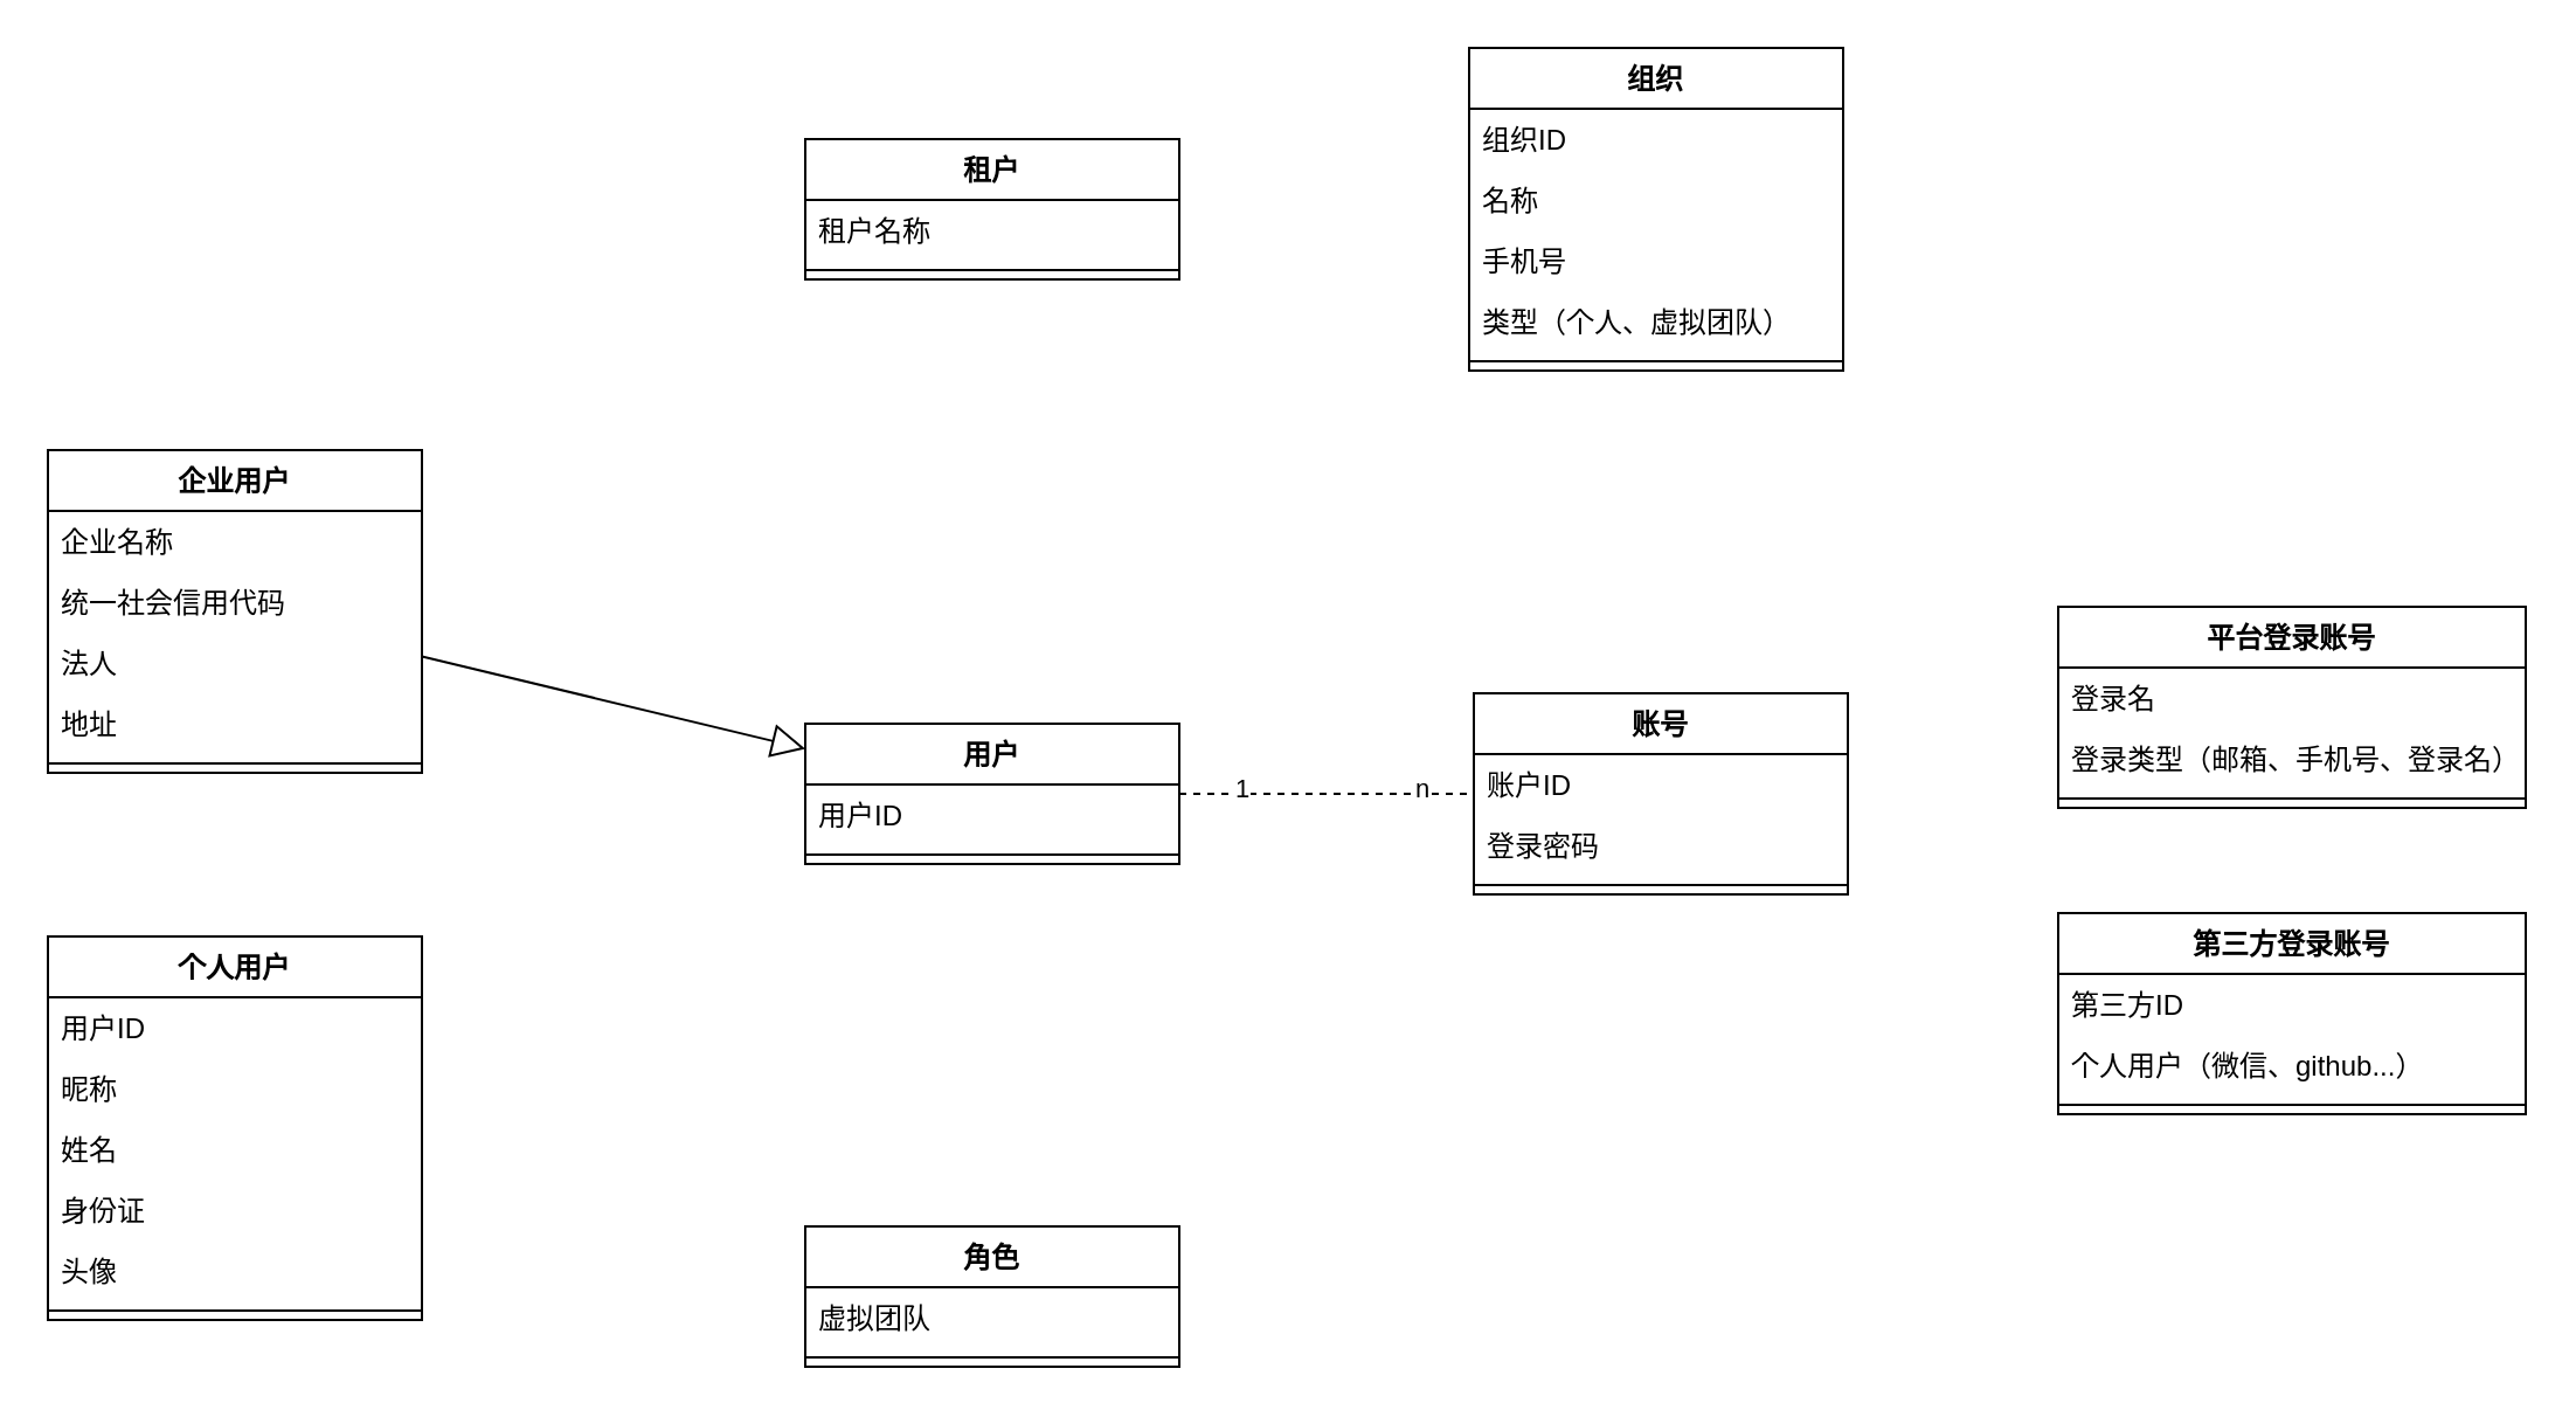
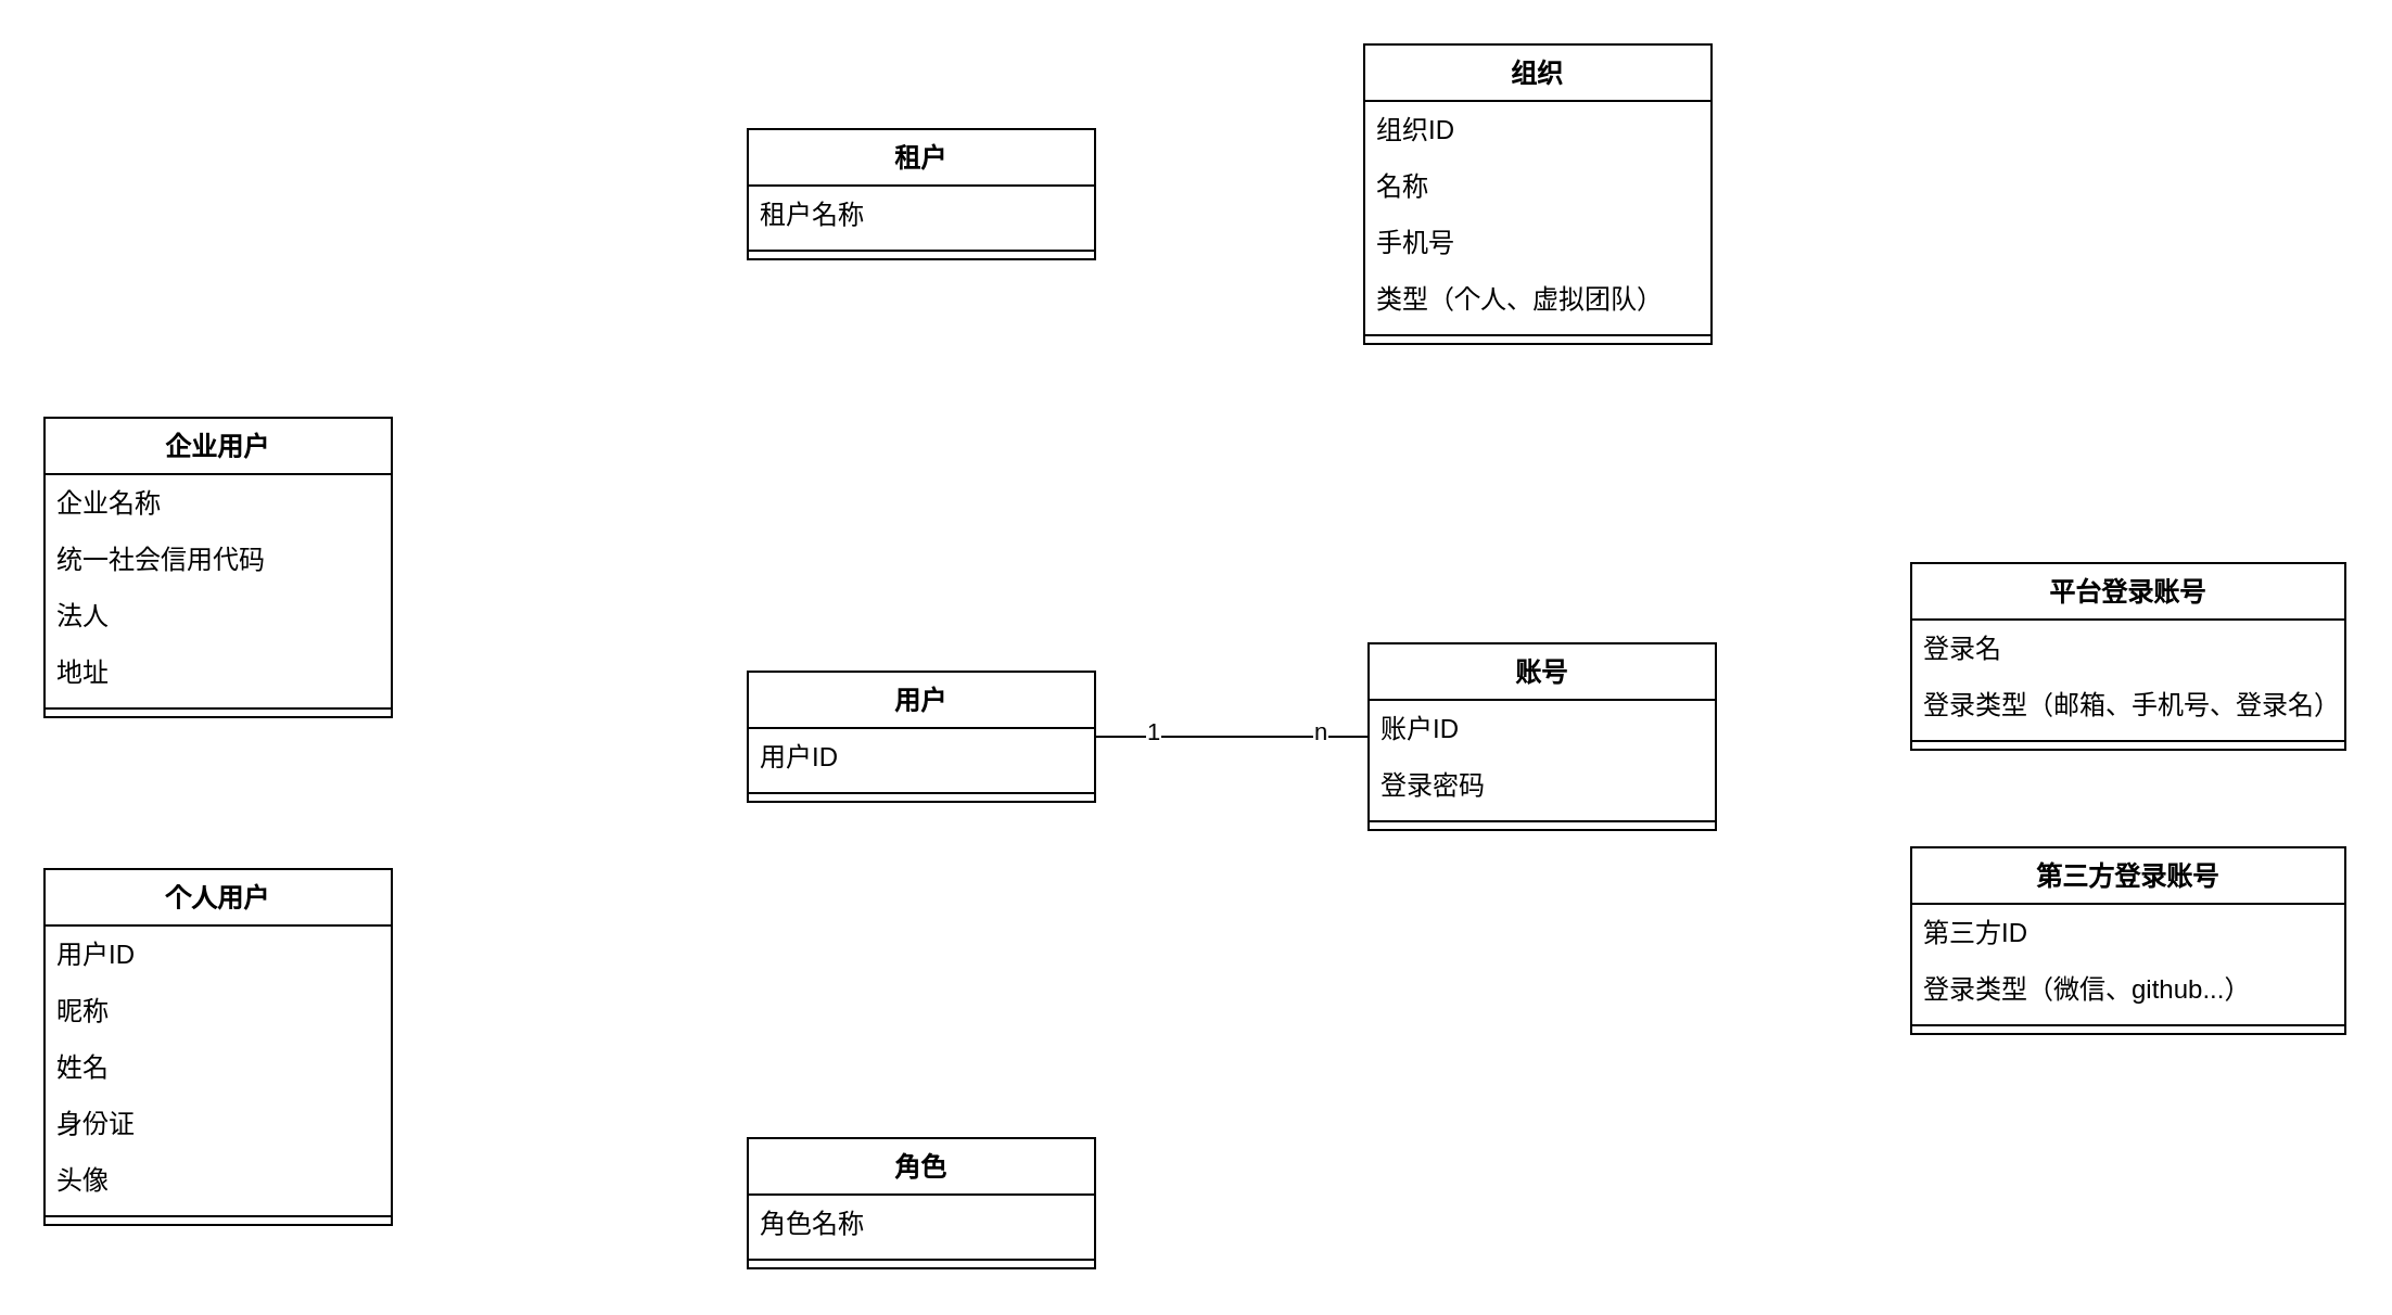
- <mxCell id="36" style="edgeStyle=none;html=1;endArrow=block;endFill=0;endSize=12;" parent="1" source="37" target="11" edge="1"><mxGeometry relative="1" as="geometry" /></mxCell>
- <mxCell id="8" style="edgeStyle=none;html=1;endArrow=none;endFill=0;dashed=1;" parent="1" source="11" target="17" edge="1"><mxGeometry relative="1" as="geometry" /></mxCell>
+ <mxCell id="8" style="edgeStyle=none;html=1;endArrow=none;endFill=0;" parent="1" source="11" target="17" edge="1"><mxGeometry relative="1" as="geometry" /></mxCell>
- <mxCell id="27" value="个人用户（微信、github...）" style="text;strokeColor=none;fillColor=none;align=left;verticalAlign=top;spacingLeft=4;spacingRight=4;overflow=hidden;rotatable=0;points=[[0,0.5],[1,0.5]];portConstraint=eastwest;" parent="25" vertex="1"><mxGeometry y="52" width="200" height="26" as="geometry" /></mxCell>
+ <mxCell id="27" value="登录类型（微信、github...）" style="text;strokeColor=none;fillColor=none;align=left;verticalAlign=top;spacingLeft=4;spacingRight=4;overflow=hidden;rotatable=0;points=[[0,0.5],[1,0.5]];portConstraint=eastwest;" parent="25" vertex="1"><mxGeometry y="52" width="200" height="26" as="geometry" /></mxCell>
- <mxCell id="44" value="虚拟团队" style="text;strokeColor=none;fillColor=none;align=left;verticalAlign=top;spacingLeft=4;spacingRight=4;overflow=hidden;rotatable=0;points=[[0,0.5],[1,0.5]];portConstraint=eastwest;" parent="43" vertex="1"><mxGeometry y="26" width="160" height="26" as="geometry" /></mxCell>
+ <mxCell id="44" value="角色名称" style="text;strokeColor=none;fillColor=none;align=left;verticalAlign=top;spacingLeft=4;spacingRight=4;overflow=hidden;rotatable=0;points=[[0,0.5],[1,0.5]];portConstraint=eastwest;" parent="43" vertex="1"><mxGeometry y="26" width="160" height="26" as="geometry" /></mxCell>
